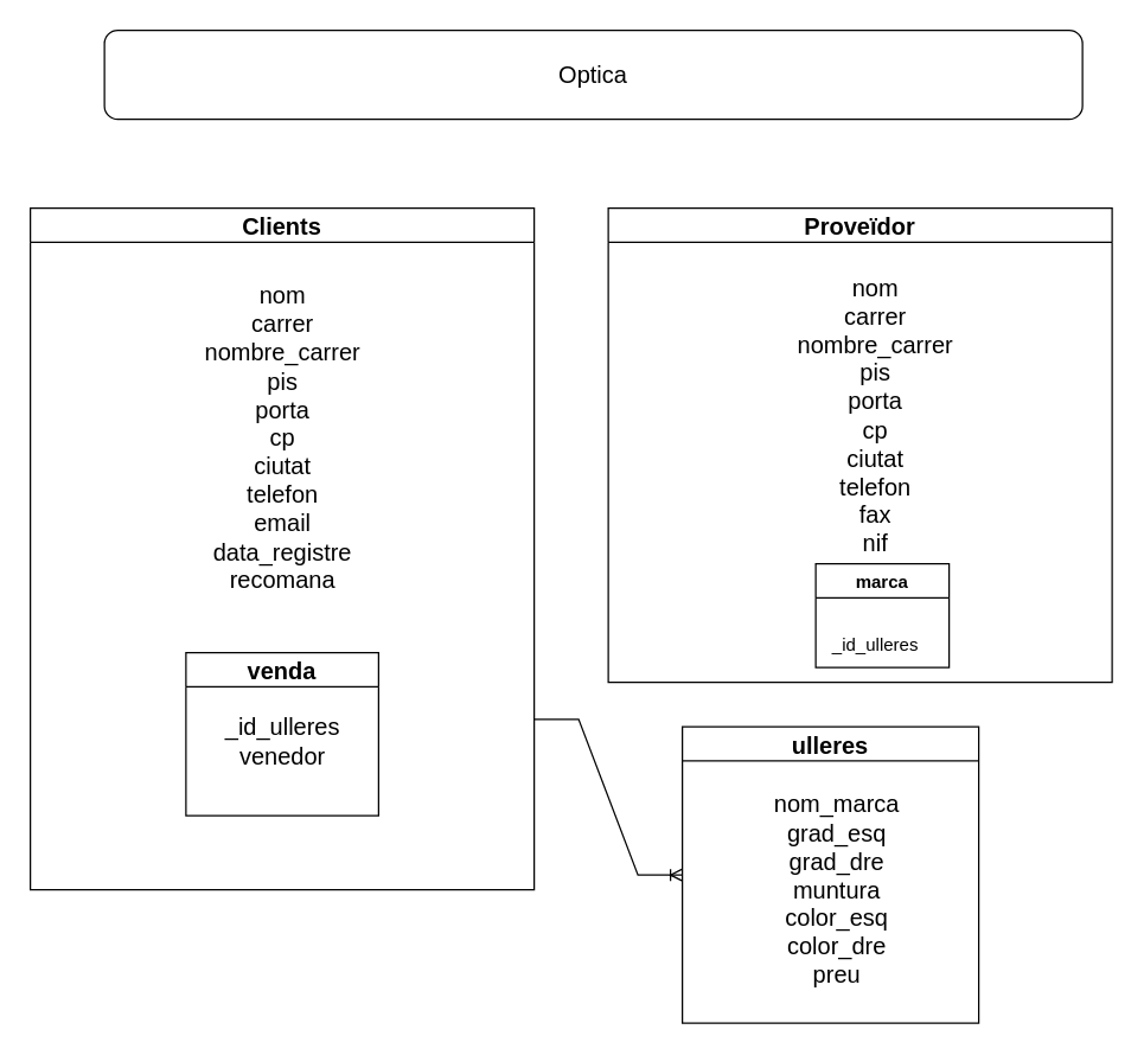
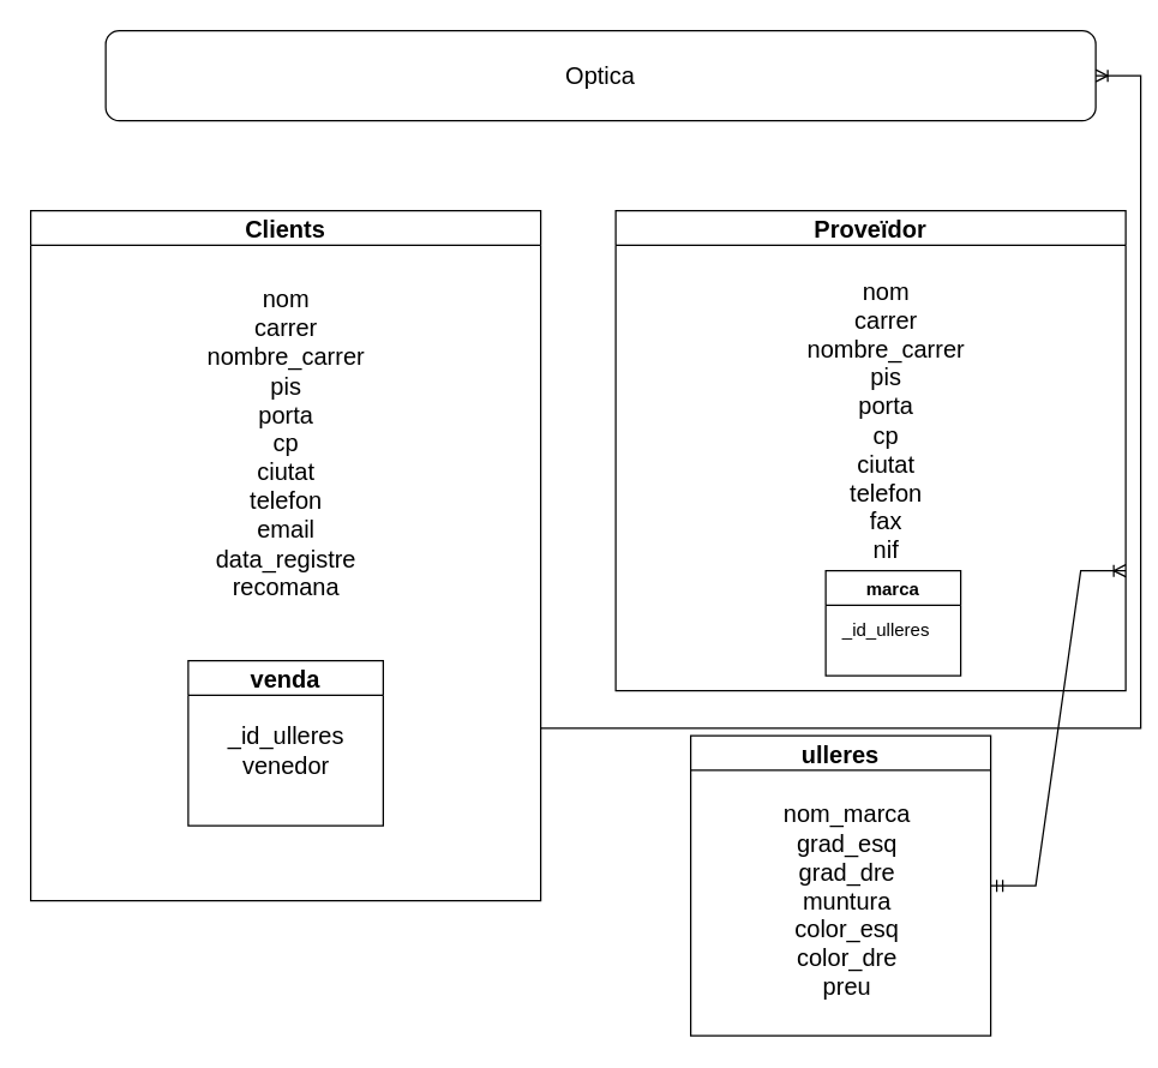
- <mxCell id="6" value="_id_ulleres" style="text;html=1;align=center;verticalAlign=middle;resizable=0;points=[];autosize=1;strokeColor=none;fillColor=none;" vertex="1" parent="5"><mxGeometry x="5" y="45" width="70" height="20" as="geometry" /></mxCell>
+ <mxCell id="6" value="_id_ulleres" style="text;html=1;align=center;verticalAlign=middle;resizable=0;points=[];autosize=1;strokeColor=none;fillColor=none;" vertex="1" parent="5"><mxGeometry x="5" y="30" width="70" height="20" as="geometry" /></mxCell>
+ <mxCell id="13" value="" style="edgeStyle=entityRelationEdgeStyle;fontSize=12;html=1;endArrow=ERoneToMany;startArrow=ERmandOne;rounded=0;exitX=1;exitY=0.5;exitDx=0;exitDy=0;entryX=1;entryY=0.75;entryDx=0;entryDy=0;" parent="1" source="11" target="3" edge="1"><mxGeometry width="100" height="100" relative="1" as="geometry"><mxPoint x="340" y="600" as="sourcePoint" /><mxPoint x="770" y="490" as="targetPoint" /></mxGeometry></mxCell>
- <mxCell id="14" value="" style="edgeStyle=entityRelationEdgeStyle;fontSize=12;html=1;endArrow=ERoneToMany;rounded=0;exitX=1;exitY=0.75;exitDx=0;exitDy=0;entryX=0;entryY=0.5;entryDx=0;entryDy=0;" parent="1" source="7" target="11" edge="1"><mxGeometry width="100" height="100" relative="1" as="geometry"><mxPoint x="230" y="480" as="sourcePoint" /><mxPoint x="240" y="540" as="targetPoint" /></mxGeometry></mxCell>
+ <mxCell id="14" value="" style="edgeStyle=entityRelationEdgeStyle;fontSize=12;html=1;endArrow=ERoneToMany;rounded=0;exitX=1;exitY=0.75;exitDx=0;exitDy=0;" parent="1" source="7" target="2" edge="1"><mxGeometry width="100" height="100" relative="1" as="geometry"><mxPoint x="230" y="480" as="sourcePoint" /><mxPoint x="240" y="540" as="targetPoint" /></mxGeometry></mxCell>
